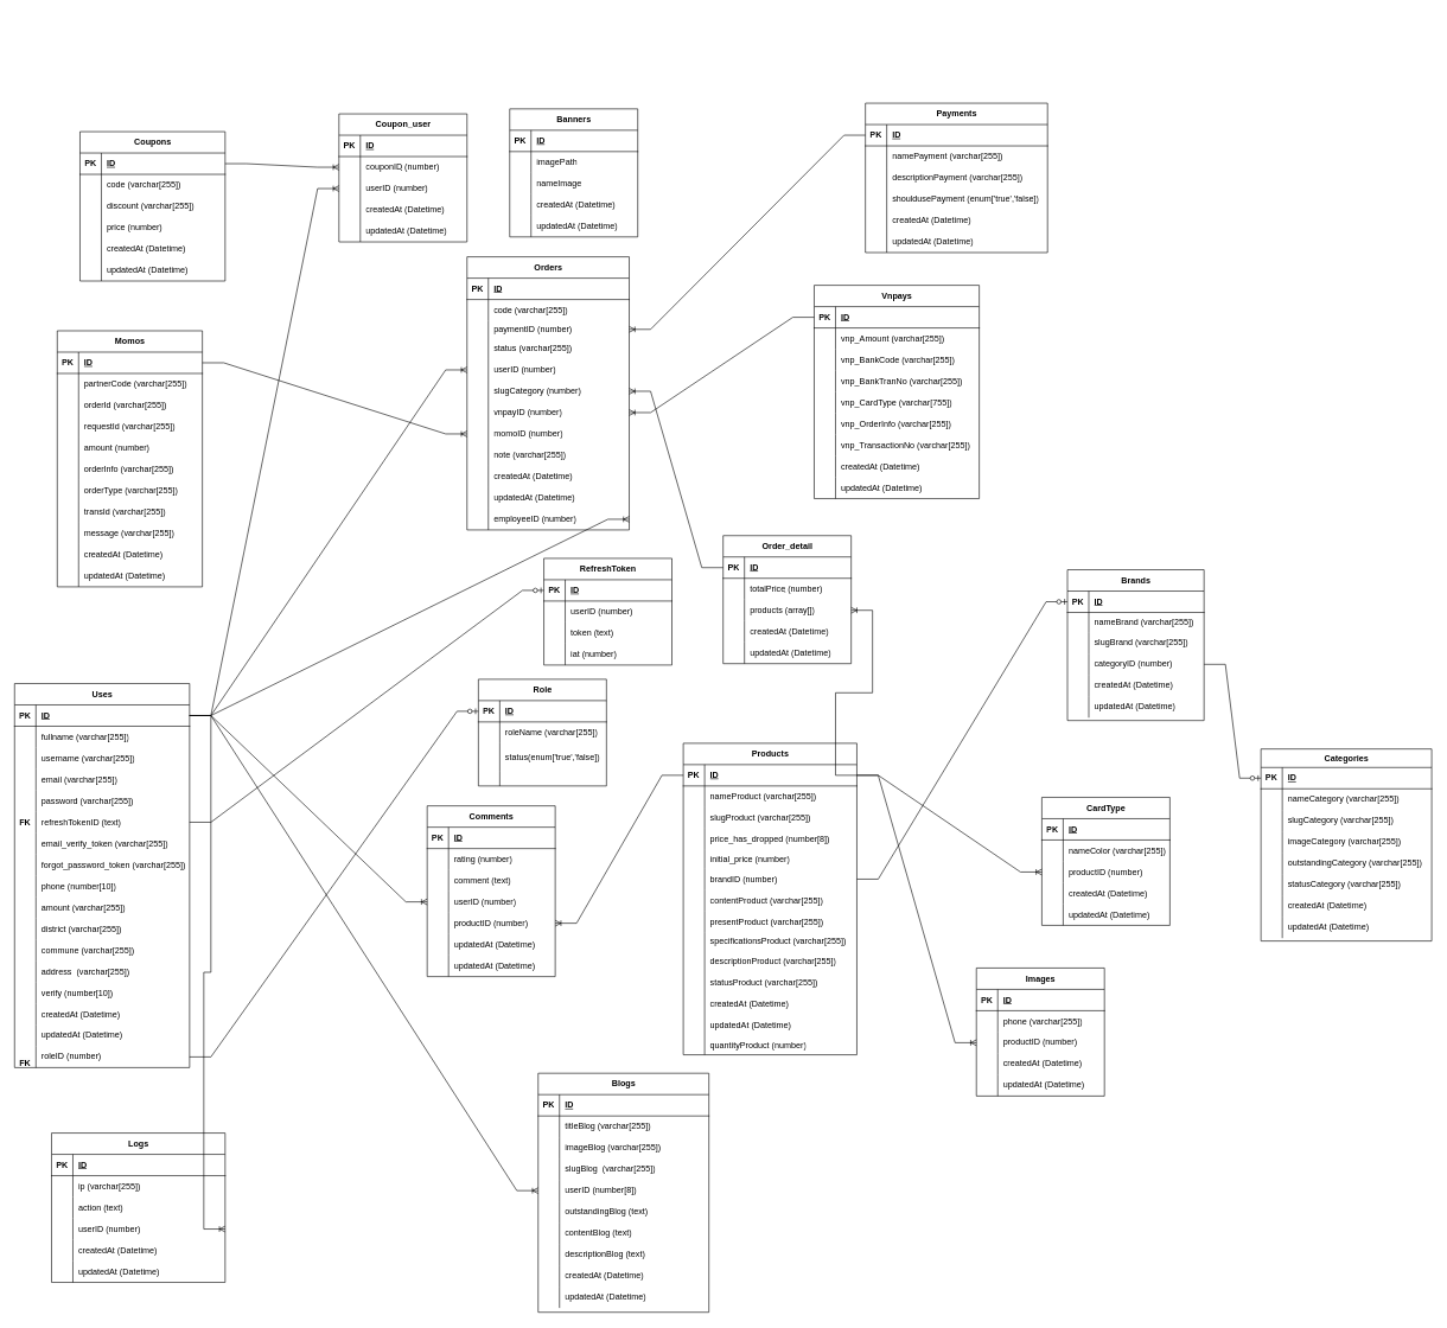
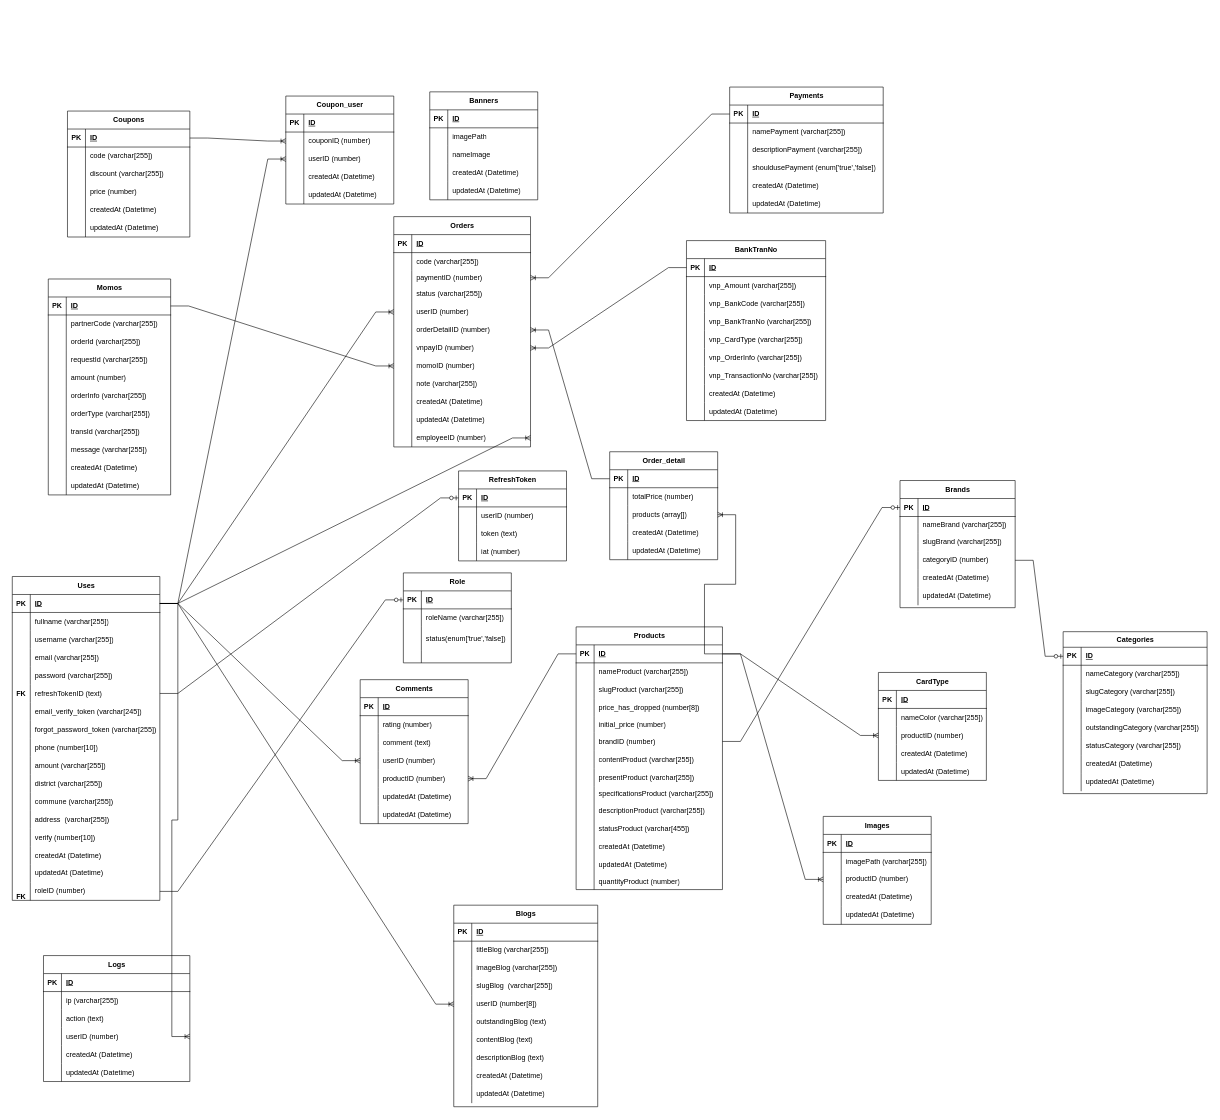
- <mxCell id="334" value="Vnpays" style="shape=table;startSize=30;container=1;collapsible=1;childLayout=tableLayout;fixedRows=1;rowLines=0;fontStyle=1;align=center;resizeLast=1;html=1;" parent="1" vertex="1"><mxGeometry x="1144" y="400" width="232" height="300" as="geometry" /></mxCell>
+ <mxCell id="334" value="BankTranNo" style="shape=table;startSize=30;container=1;collapsible=1;childLayout=tableLayout;fixedRows=1;rowLines=0;fontStyle=1;align=center;resizeLast=1;html=1;" parent="1" vertex="1"><mxGeometry x="1144" y="400" width="232" height="300" as="geometry" /></mxCell>
- <mxCell id="399" value="slugCategory (number)" style="shape=partialRectangle;connectable=0;fillColor=none;top=0;left=0;bottom=0;right=0;align=left;spacingLeft=6;overflow=hidden;whiteSpace=wrap;html=1;" parent="397" vertex="1"><mxGeometry x="30" width="198" height="30" as="geometry"><mxRectangle width="198" height="30" as="alternateBounds" /></mxGeometry></mxCell>
+ <mxCell id="399" value="orderDetailID (number)" style="shape=partialRectangle;connectable=0;fillColor=none;top=0;left=0;bottom=0;right=0;align=left;spacingLeft=6;overflow=hidden;whiteSpace=wrap;html=1;" parent="397" vertex="1"><mxGeometry x="30" width="198" height="30" as="geometry"><mxRectangle width="198" height="30" as="alternateBounds" /></mxGeometry></mxCell>
- <mxCell id="349" value="vnp_CardType (varchar[755])" style="shape=partialRectangle;connectable=0;fillColor=none;top=0;left=0;bottom=0;right=0;align=left;spacingLeft=6;overflow=hidden;whiteSpace=wrap;html=1;" parent="347" vertex="1"><mxGeometry x="30" width="202" height="30" as="geometry"><mxRectangle width="202" height="30" as="alternateBounds" /></mxGeometry></mxCell>
+ <mxCell id="349" value="vnp_CardType (varchar[255])" style="shape=partialRectangle;connectable=0;fillColor=none;top=0;left=0;bottom=0;right=0;align=left;spacingLeft=6;overflow=hidden;whiteSpace=wrap;html=1;" parent="347" vertex="1"><mxGeometry x="30" width="202" height="30" as="geometry"><mxRectangle width="202" height="30" as="alternateBounds" /></mxGeometry></mxCell>
- <mxCell id="23" value="email_verify_token&amp;nbsp;(varchar[255])" style="shape=partialRectangle;connectable=0;fillColor=none;top=0;left=0;bottom=0;right=0;align=left;spacingLeft=6;overflow=hidden;whiteSpace=wrap;html=1;" parent="21" vertex="1"><mxGeometry x="30" width="216" height="30" as="geometry"><mxRectangle width="216" height="30" as="alternateBounds" /></mxGeometry></mxCell>
+ <mxCell id="23" value="email_verify_token&amp;nbsp;(varchar[245])" style="shape=partialRectangle;connectable=0;fillColor=none;top=0;left=0;bottom=0;right=0;align=left;spacingLeft=6;overflow=hidden;whiteSpace=wrap;html=1;" parent="21" vertex="1"><mxGeometry x="30" width="216" height="30" as="geometry"><mxRectangle width="216" height="30" as="alternateBounds" /></mxGeometry></mxCell>
- <mxCell id="160" value="statusProduct (varchar[255])" style="shape=partialRectangle;connectable=0;fillColor=none;top=0;left=0;bottom=0;right=0;align=left;spacingLeft=6;overflow=hidden;whiteSpace=wrap;html=1;" parent="158" vertex="1"><mxGeometry x="30" width="214" height="30" as="geometry"><mxRectangle width="214" height="30" as="alternateBounds" /></mxGeometry></mxCell>
+ <mxCell id="160" value="statusProduct (varchar[455])" style="shape=partialRectangle;connectable=0;fillColor=none;top=0;left=0;bottom=0;right=0;align=left;spacingLeft=6;overflow=hidden;whiteSpace=wrap;html=1;" parent="158" vertex="1"><mxGeometry x="30" width="214" height="30" as="geometry"><mxRectangle width="214" height="30" as="alternateBounds" /></mxGeometry></mxCell>
- <mxCell id="177" value="phone (varchar[255])" style="shape=partialRectangle;connectable=0;fillColor=none;top=0;left=0;bottom=0;right=0;align=left;spacingLeft=6;overflow=hidden;whiteSpace=wrap;html=1;" parent="175" vertex="1"><mxGeometry x="30" width="150" height="30" as="geometry"><mxRectangle width="150" height="30" as="alternateBounds" /></mxGeometry></mxCell>
+ <mxCell id="177" value="imagePath (varchar[255])" style="shape=partialRectangle;connectable=0;fillColor=none;top=0;left=0;bottom=0;right=0;align=left;spacingLeft=6;overflow=hidden;whiteSpace=wrap;html=1;" parent="175" vertex="1"><mxGeometry x="30" width="150" height="30" as="geometry"><mxRectangle width="150" height="30" as="alternateBounds" /></mxGeometry></mxCell>
